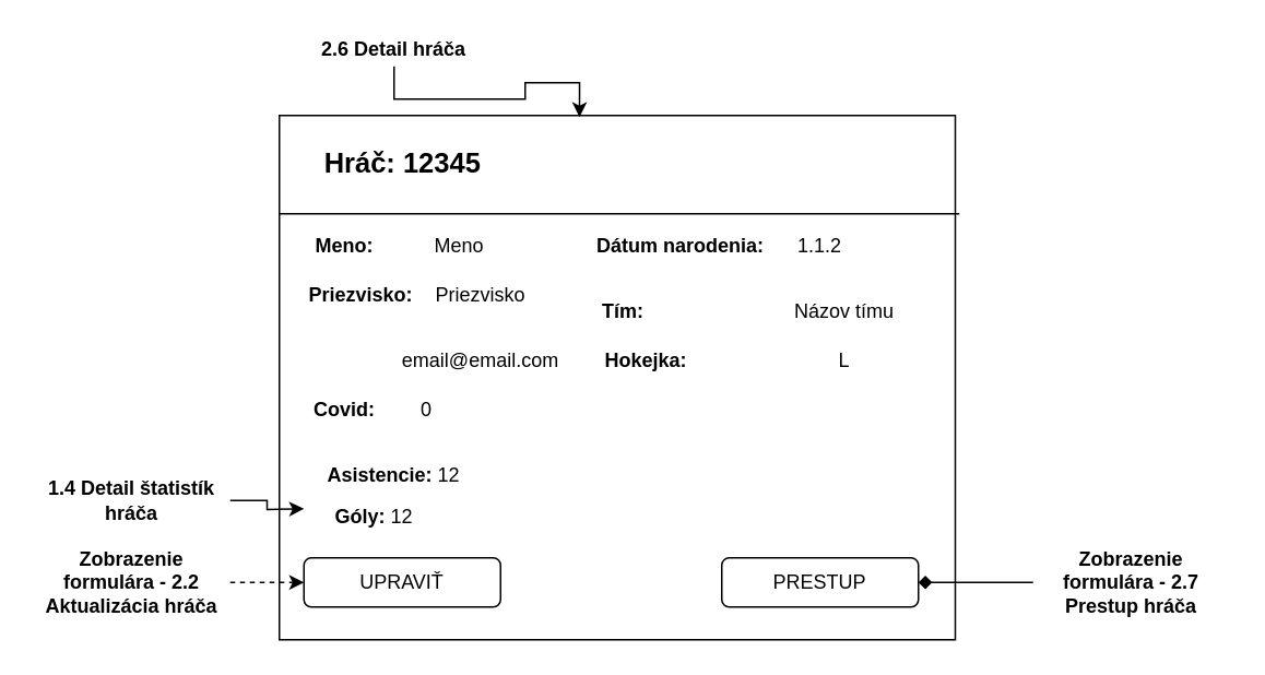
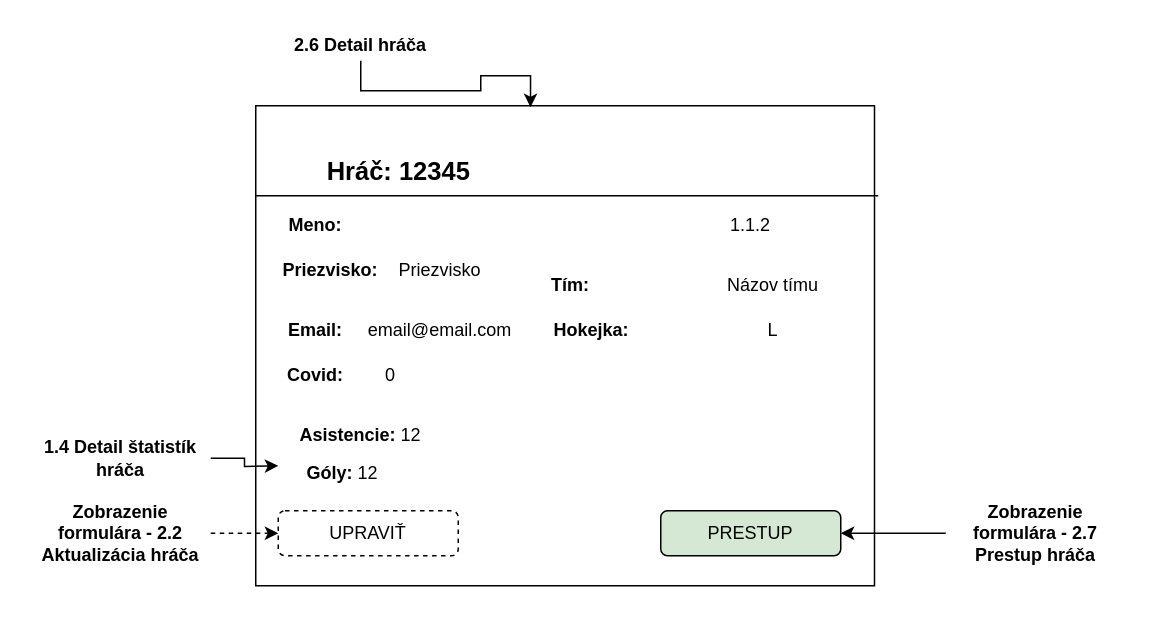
- <mxCell id="3" value="&lt;b&gt;&lt;font style=&quot;font-size: 17px&quot;&gt;Hráč: 12345&lt;/font&gt;&lt;/b&gt;" style="text;html=1;strokeColor=none;fillColor=none;align=center;verticalAlign=middle;whiteSpace=wrap;rounded=0;" parent="1" vertex="1"><mxGeometry x="177.5" y="90" width="135" height="20" as="geometry" /></mxCell>
+ <mxCell id="3" value="&lt;b&gt;&lt;font style=&quot;font-size: 17px&quot;&gt;Hráč: 12345&lt;/font&gt;&lt;/b&gt;" style="text;html=1;strokeColor=none;fillColor=none;align=center;verticalAlign=middle;whiteSpace=wrap;rounded=0;" parent="1" vertex="1"><mxGeometry x="197.5" y="105" width="135" height="20" as="geometry" /></mxCell>
- <mxCell id="12" value="&lt;span style=&quot;font-weight: normal&quot;&gt;Meno&lt;/span&gt;" style="text;html=1;strokeColor=none;fillColor=none;align=center;verticalAlign=middle;whiteSpace=wrap;rounded=0;fontStyle=1" parent="1" vertex="1"><mxGeometry x="260" y="140" width="40" height="20" as="geometry" /></mxCell>
- <mxCell id="8" value="Dátum narodenia:" style="text;html=1;strokeColor=none;fillColor=none;align=center;verticalAlign=middle;whiteSpace=wrap;rounded=0;fontStyle=1" parent="1" vertex="1"><mxGeometry x="360" y="140" width="110" height="20" as="geometry" /></mxCell>
+ <mxCell id="7" value="Email:" style="text;html=1;strokeColor=none;fillColor=none;align=center;verticalAlign=middle;whiteSpace=wrap;rounded=0;fontStyle=1" parent="1" vertex="1"><mxGeometry x="190" y="210" width="40" height="20" as="geometry" /></mxCell>
- <mxCell id="20" value="UPRAVIŤ" style="rounded=1;whiteSpace=wrap;html=1;" parent="1" vertex="1"><mxGeometry x="185" y="340" width="120" height="30" as="geometry" /></mxCell>
+ <mxCell id="20" value="UPRAVIŤ" style="rounded=1;whiteSpace=wrap;html=1;dashed=1;" parent="1" vertex="1"><mxGeometry x="185" y="340" width="120" height="30" as="geometry" /></mxCell>
- <mxCell id="19" value="PRESTUP" style="rounded=1;whiteSpace=wrap;html=1;" parent="1" vertex="1"><mxGeometry x="440" y="340" width="120" height="30" as="geometry" /></mxCell>
+ <mxCell id="19" value="PRESTUP" style="rounded=1;whiteSpace=wrap;html=1;fillColor=#d5e8d4;" parent="1" vertex="1"><mxGeometry x="440" y="340" width="120" height="30" as="geometry" /></mxCell>
- <mxCell id="25" style="edgeStyle=orthogonalEdgeStyle;rounded=0;orthogonalLoop=1;jettySize=auto;html=1;endArrow=diamond;" parent="1" source="26" target="19" edge="1"><mxGeometry relative="1" as="geometry" /></mxCell>
+ <mxCell id="25" style="edgeStyle=orthogonalEdgeStyle;rounded=0;orthogonalLoop=1;jettySize=auto;html=1;" parent="1" source="26" target="19" edge="1"><mxGeometry relative="1" as="geometry" /></mxCell>
